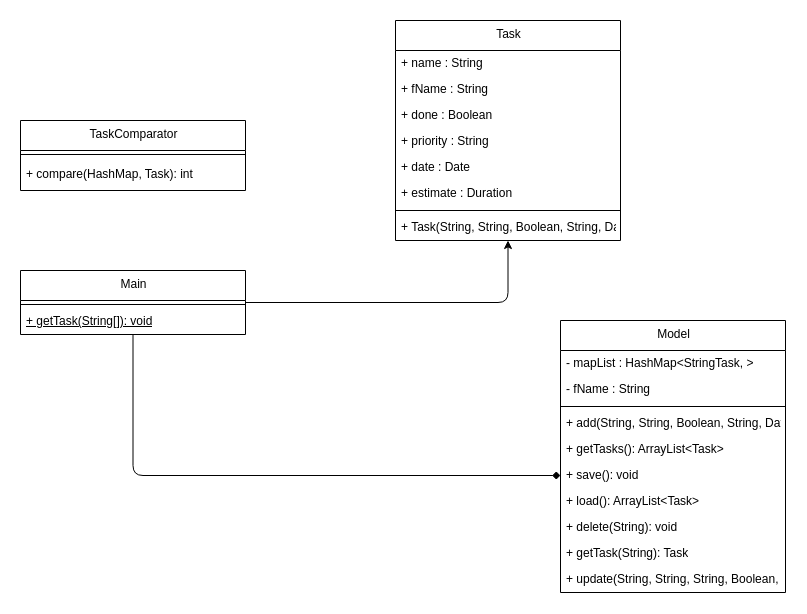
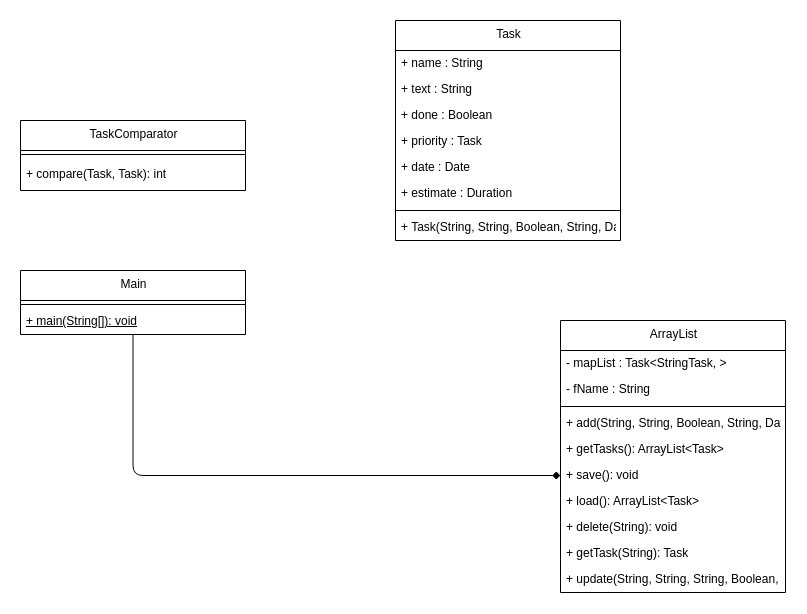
- <mxCell id="18" value="+ fName : String" style="text;html=1;strokeColor=none;fillColor=none;align=left;verticalAlign=middle;spacingLeft=4;spacingRight=4;overflow=hidden;rotatable=0;points=[[0,0.5],[1,0.5]];portConstraint=eastwest;" parent="16" vertex="1"><mxGeometry y="56" width="225" height="26" as="geometry" /></mxCell>
+ <mxCell id="18" value="+ text : String" style="text;html=1;strokeColor=none;fillColor=none;align=left;verticalAlign=middle;spacingLeft=4;spacingRight=4;overflow=hidden;rotatable=0;points=[[0,0.5],[1,0.5]];portConstraint=eastwest;" parent="16" vertex="1"><mxGeometry y="56" width="225" height="26" as="geometry" /></mxCell>
- <mxCell id="20" value="+ priority : String" style="text;html=1;strokeColor=none;fillColor=none;align=left;verticalAlign=middle;spacingLeft=4;spacingRight=4;overflow=hidden;rotatable=0;points=[[0,0.5],[1,0.5]];portConstraint=eastwest;" parent="16" vertex="1"><mxGeometry y="108" width="225" height="26" as="geometry" /></mxCell>
+ <mxCell id="20" value="+ priority : Task" style="text;html=1;strokeColor=none;fillColor=none;align=left;verticalAlign=middle;spacingLeft=4;spacingRight=4;overflow=hidden;rotatable=0;points=[[0,0.5],[1,0.5]];portConstraint=eastwest;" parent="16" vertex="1"><mxGeometry y="108" width="225" height="26" as="geometry" /></mxCell>
- <mxCell id="4" value="+ compare(HashMap, Task): int" style="text;html=1;strokeColor=none;fillColor=none;align=left;verticalAlign=middle;spacingLeft=4;spacingRight=4;overflow=hidden;rotatable=0;points=[[0,0.5],[1,0.5]];portConstraint=eastwest;" parent="2" vertex="1"><mxGeometry y="38" width="225" height="32" as="geometry" /></mxCell>
+ <mxCell id="4" value="+ compare(Task, Task): int" style="text;html=1;strokeColor=none;fillColor=none;align=left;verticalAlign=middle;spacingLeft=4;spacingRight=4;overflow=hidden;rotatable=0;points=[[0,0.5],[1,0.5]];portConstraint=eastwest;" parent="2" vertex="1"><mxGeometry y="38" width="225" height="32" as="geometry" /></mxCell>
- <mxCell id="25" style="edgeStyle=orthogonalEdgeStyle;html=1;" edge="1" parent="1" source="27" target="16"><mxGeometry relative="1" as="geometry" /></mxCell>
- <mxCell id="29" value="+ getTask(String[]): void" style="text;html=1;strokeColor=none;fillColor=none;align=left;verticalAlign=middle;spacingLeft=4;spacingRight=4;overflow=hidden;rotatable=0;points=[[0,0.5],[1,0.5]];portConstraint=eastwest;fontStyle=4;" parent="27" vertex="1"><mxGeometry y="38" width="225" height="26" as="geometry" /></mxCell>
+ <mxCell id="29" value="+ main(String[]): void" style="text;html=1;strokeColor=none;fillColor=none;align=left;verticalAlign=middle;spacingLeft=4;spacingRight=4;overflow=hidden;rotatable=0;points=[[0,0.5],[1,0.5]];portConstraint=eastwest;fontStyle=4;" parent="27" vertex="1"><mxGeometry y="38" width="225" height="26" as="geometry" /></mxCell>
- <mxCell id="5" value="Model" style="swimlane;fontStyle=0;align=center;verticalAlign=top;childLayout=stackLayout;horizontal=1;startSize=30;horizontalStack=0;resizeParent=1;resizeParentMax=0;resizeLast=0;collapsible=0;marginBottom=0;html=1;" parent="1" vertex="1"><mxGeometry x="560" y="320" width="225" height="272" as="geometry" /></mxCell>
+ <mxCell id="5" value="ArrayList" style="swimlane;fontStyle=0;align=center;verticalAlign=top;childLayout=stackLayout;horizontal=1;startSize=30;horizontalStack=0;resizeParent=1;resizeParentMax=0;resizeLast=0;collapsible=0;marginBottom=0;html=1;" parent="1" vertex="1"><mxGeometry x="560" y="320" width="225" height="272" as="geometry" /></mxCell>
- <mxCell id="6" value="- mapList : HashMap&lt;String,Task&gt;&amp;lt;StringTask, &amp;gt;" style="text;html=1;strokeColor=none;fillColor=none;align=left;verticalAlign=middle;spacingLeft=4;spacingRight=4;overflow=hidden;rotatable=0;points=[[0,0.5],[1,0.5]];portConstraint=eastwest;" parent="5" vertex="1"><mxGeometry y="30" width="225" height="26" as="geometry" /></mxCell>
+ <mxCell id="6" value="- mapList : Task&lt;String,Task&gt;&amp;lt;StringTask, &amp;gt;" style="text;html=1;strokeColor=none;fillColor=none;align=left;verticalAlign=middle;spacingLeft=4;spacingRight=4;overflow=hidden;rotatable=0;points=[[0,0.5],[1,0.5]];portConstraint=eastwest;" parent="5" vertex="1"><mxGeometry y="30" width="225" height="26" as="geometry" /></mxCell>
